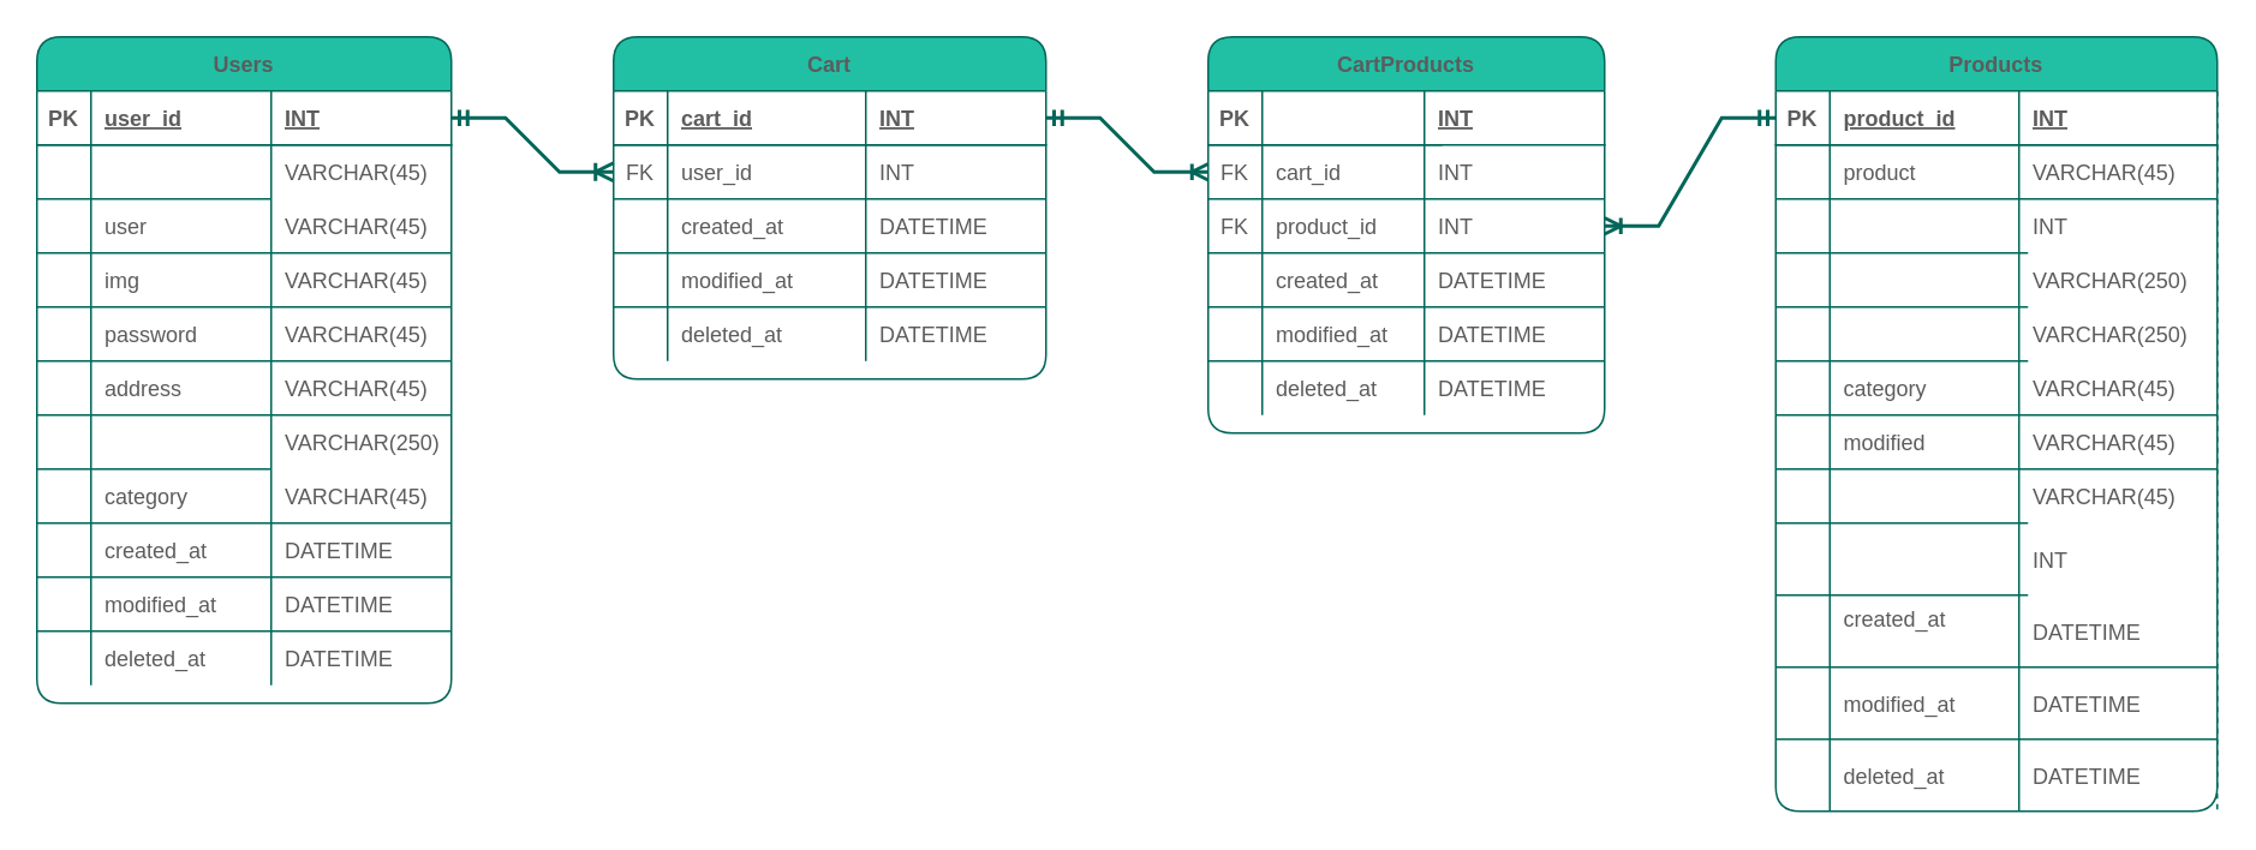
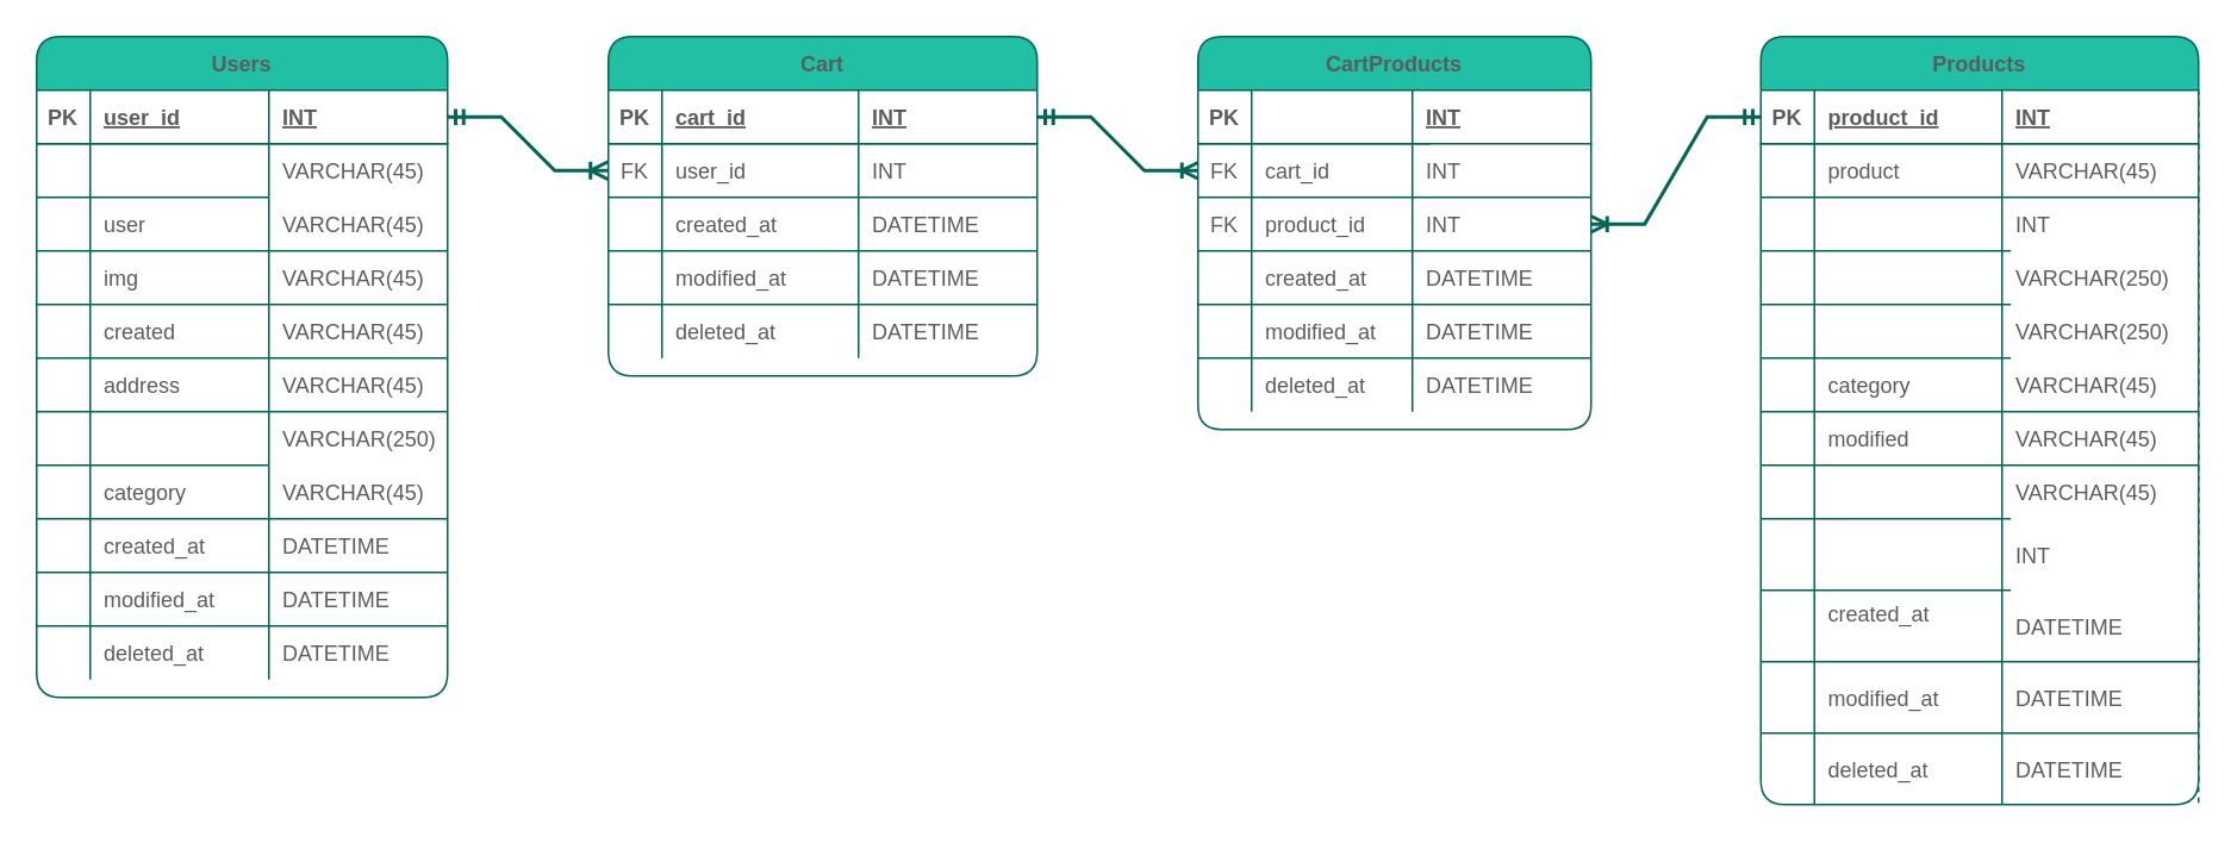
- <mxCell id="20" value="password" style="shape=partialRectangle;overflow=hidden;connectable=0;fillColor=none;top=0;left=0;bottom=0;right=0;align=left;spacingLeft=6;strokeColor=#006658;fontColor=#5C5C5C;rounded=1;" parent="18" vertex="1"><mxGeometry x="30" width="100" height="30" as="geometry"><mxRectangle width="100" height="30" as="alternateBounds" /></mxGeometry></mxCell>
+ <mxCell id="20" value="created" style="shape=partialRectangle;overflow=hidden;connectable=0;fillColor=none;top=0;left=0;bottom=0;right=0;align=left;spacingLeft=6;strokeColor=#006658;fontColor=#5C5C5C;rounded=1;" parent="18" vertex="1"><mxGeometry x="30" width="100" height="30" as="geometry"><mxRectangle width="100" height="30" as="alternateBounds" /></mxGeometry></mxCell>
